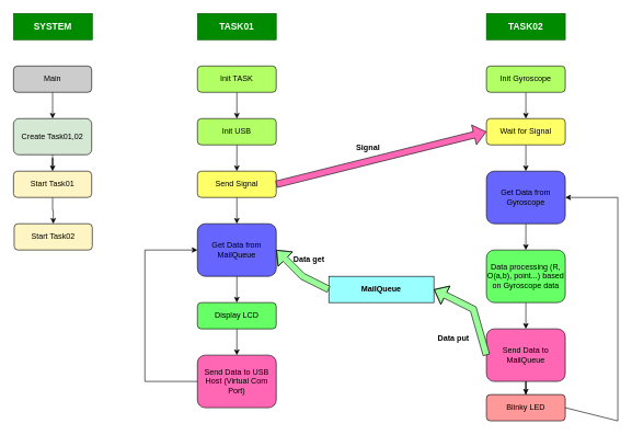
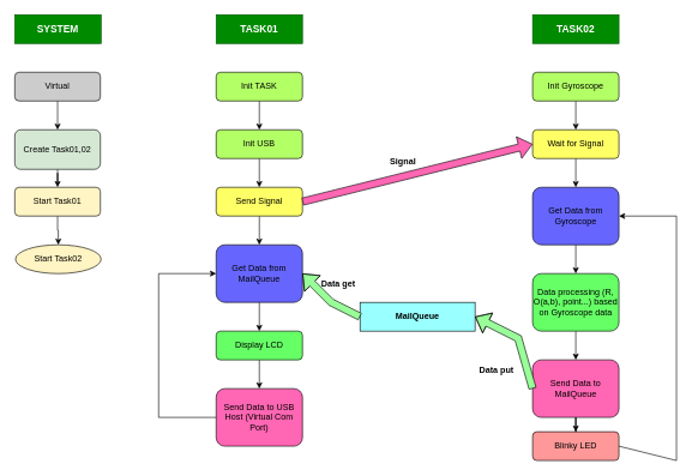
- <mxCell id="34" value="Main" style="rounded=1;whiteSpace=wrap;html=1;fillColor=#CCCCCC;" parent="1" vertex="1"><mxGeometry x="20" y="100" width="119" height="40" as="geometry" /></mxCell>
+ <mxCell id="34" value="Virtual" style="rounded=1;whiteSpace=wrap;html=1;fillColor=#CCCCCC;" parent="1" vertex="1"><mxGeometry x="20" y="100" width="119" height="40" as="geometry" /></mxCell>
- <mxCell id="39" value="Start Task02" style="rounded=1;whiteSpace=wrap;html=1;fillColor=#FFF4C3;" parent="1" vertex="1"><mxGeometry x="21" y="340" width="119" height="40" as="geometry" /></mxCell>
+ <mxCell id="39" value="Start Task02" style="ellipse;whiteSpace=wrap;html=1;fillColor=#FFF4C3;" parent="1" vertex="1"><mxGeometry x="21" y="340" width="119" height="40" as="geometry" /></mxCell>
